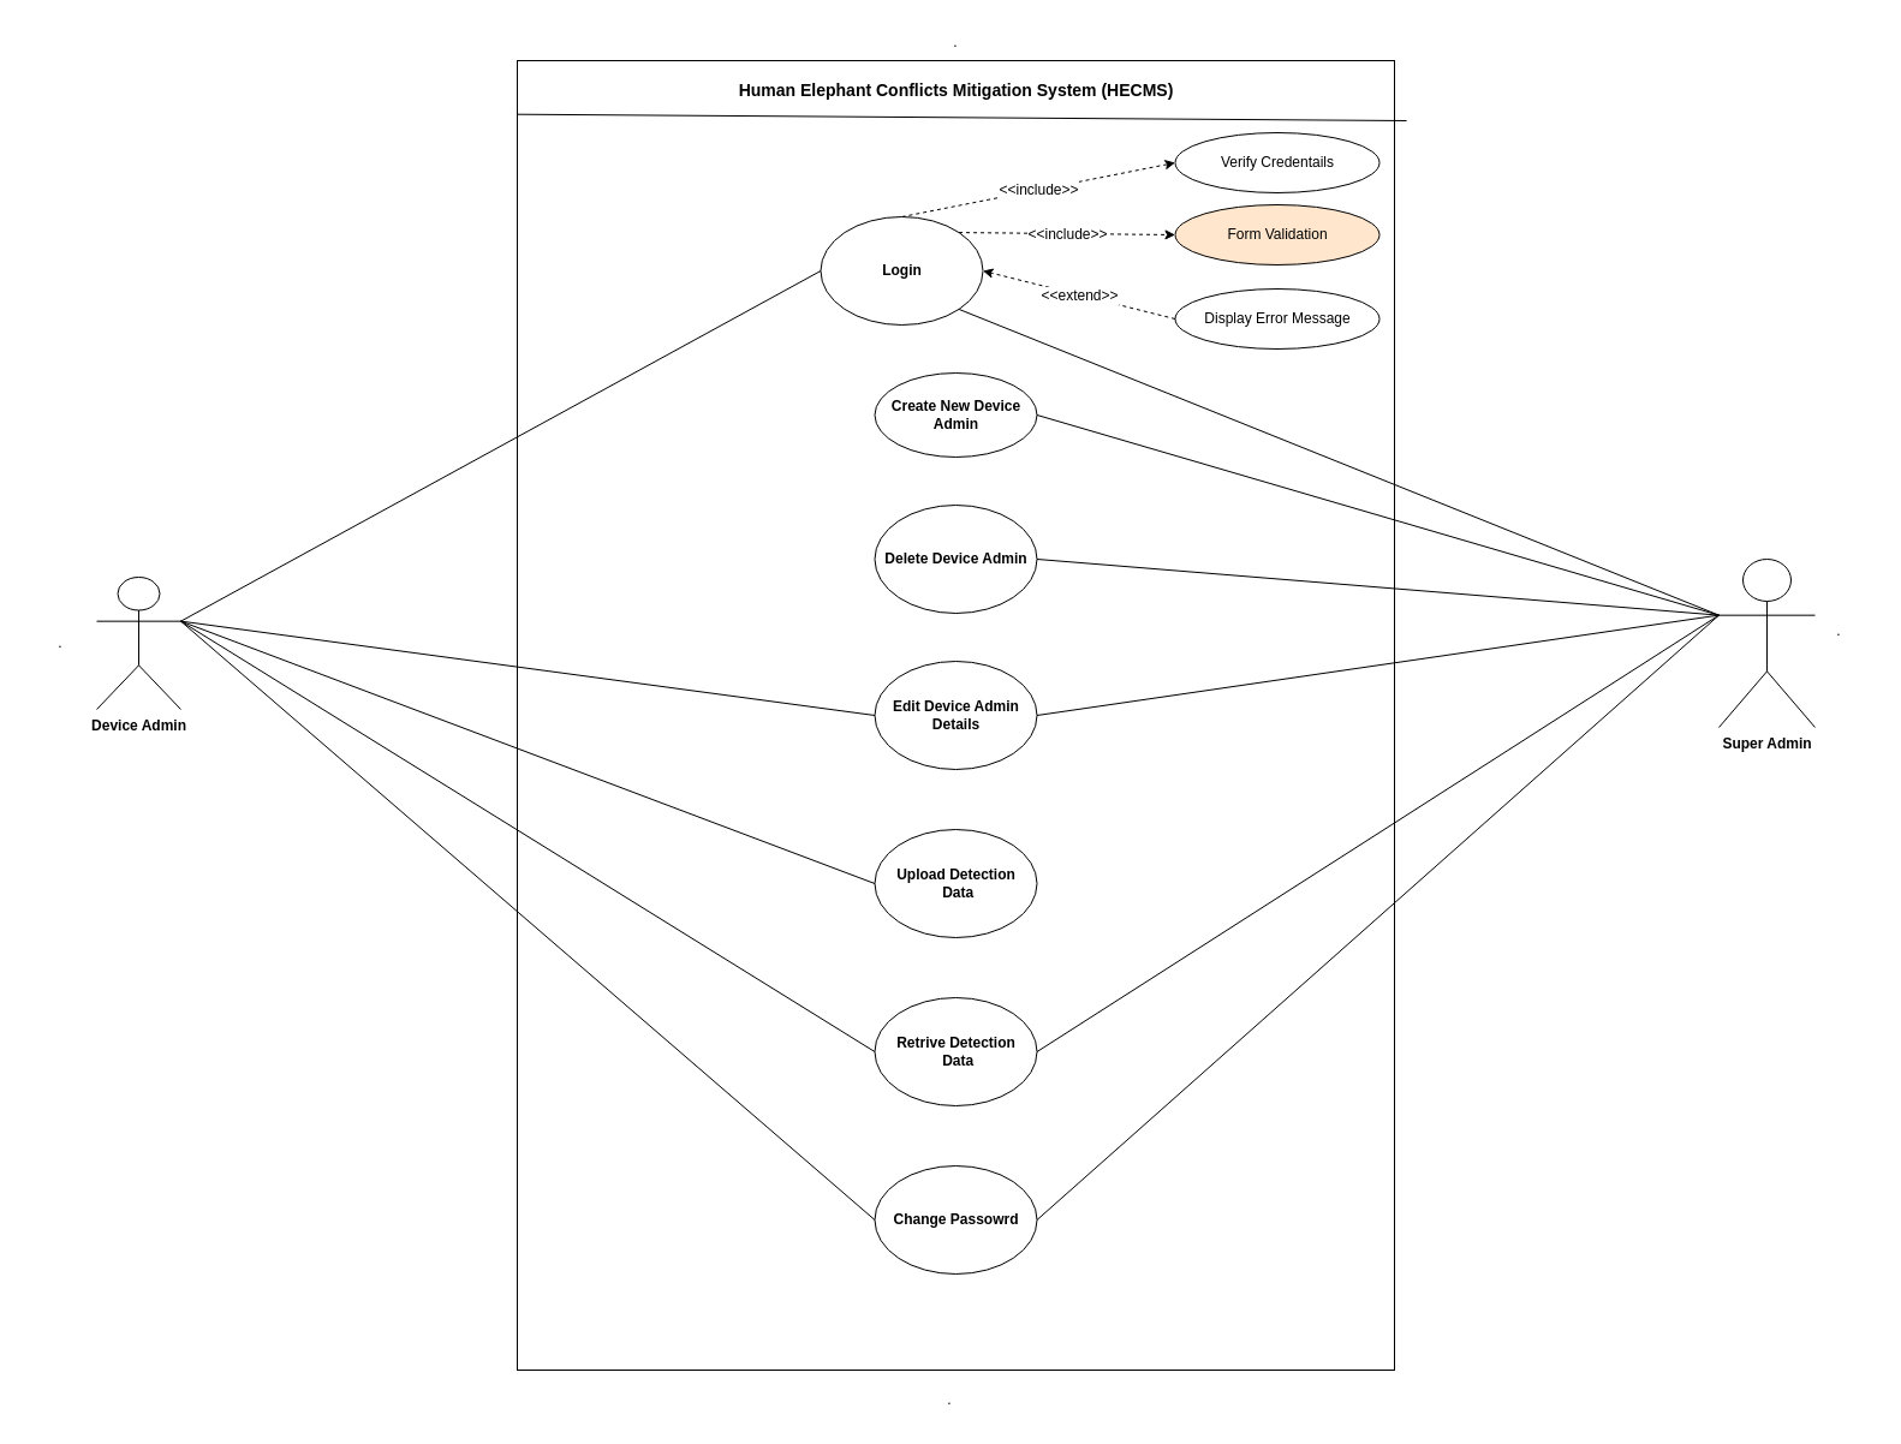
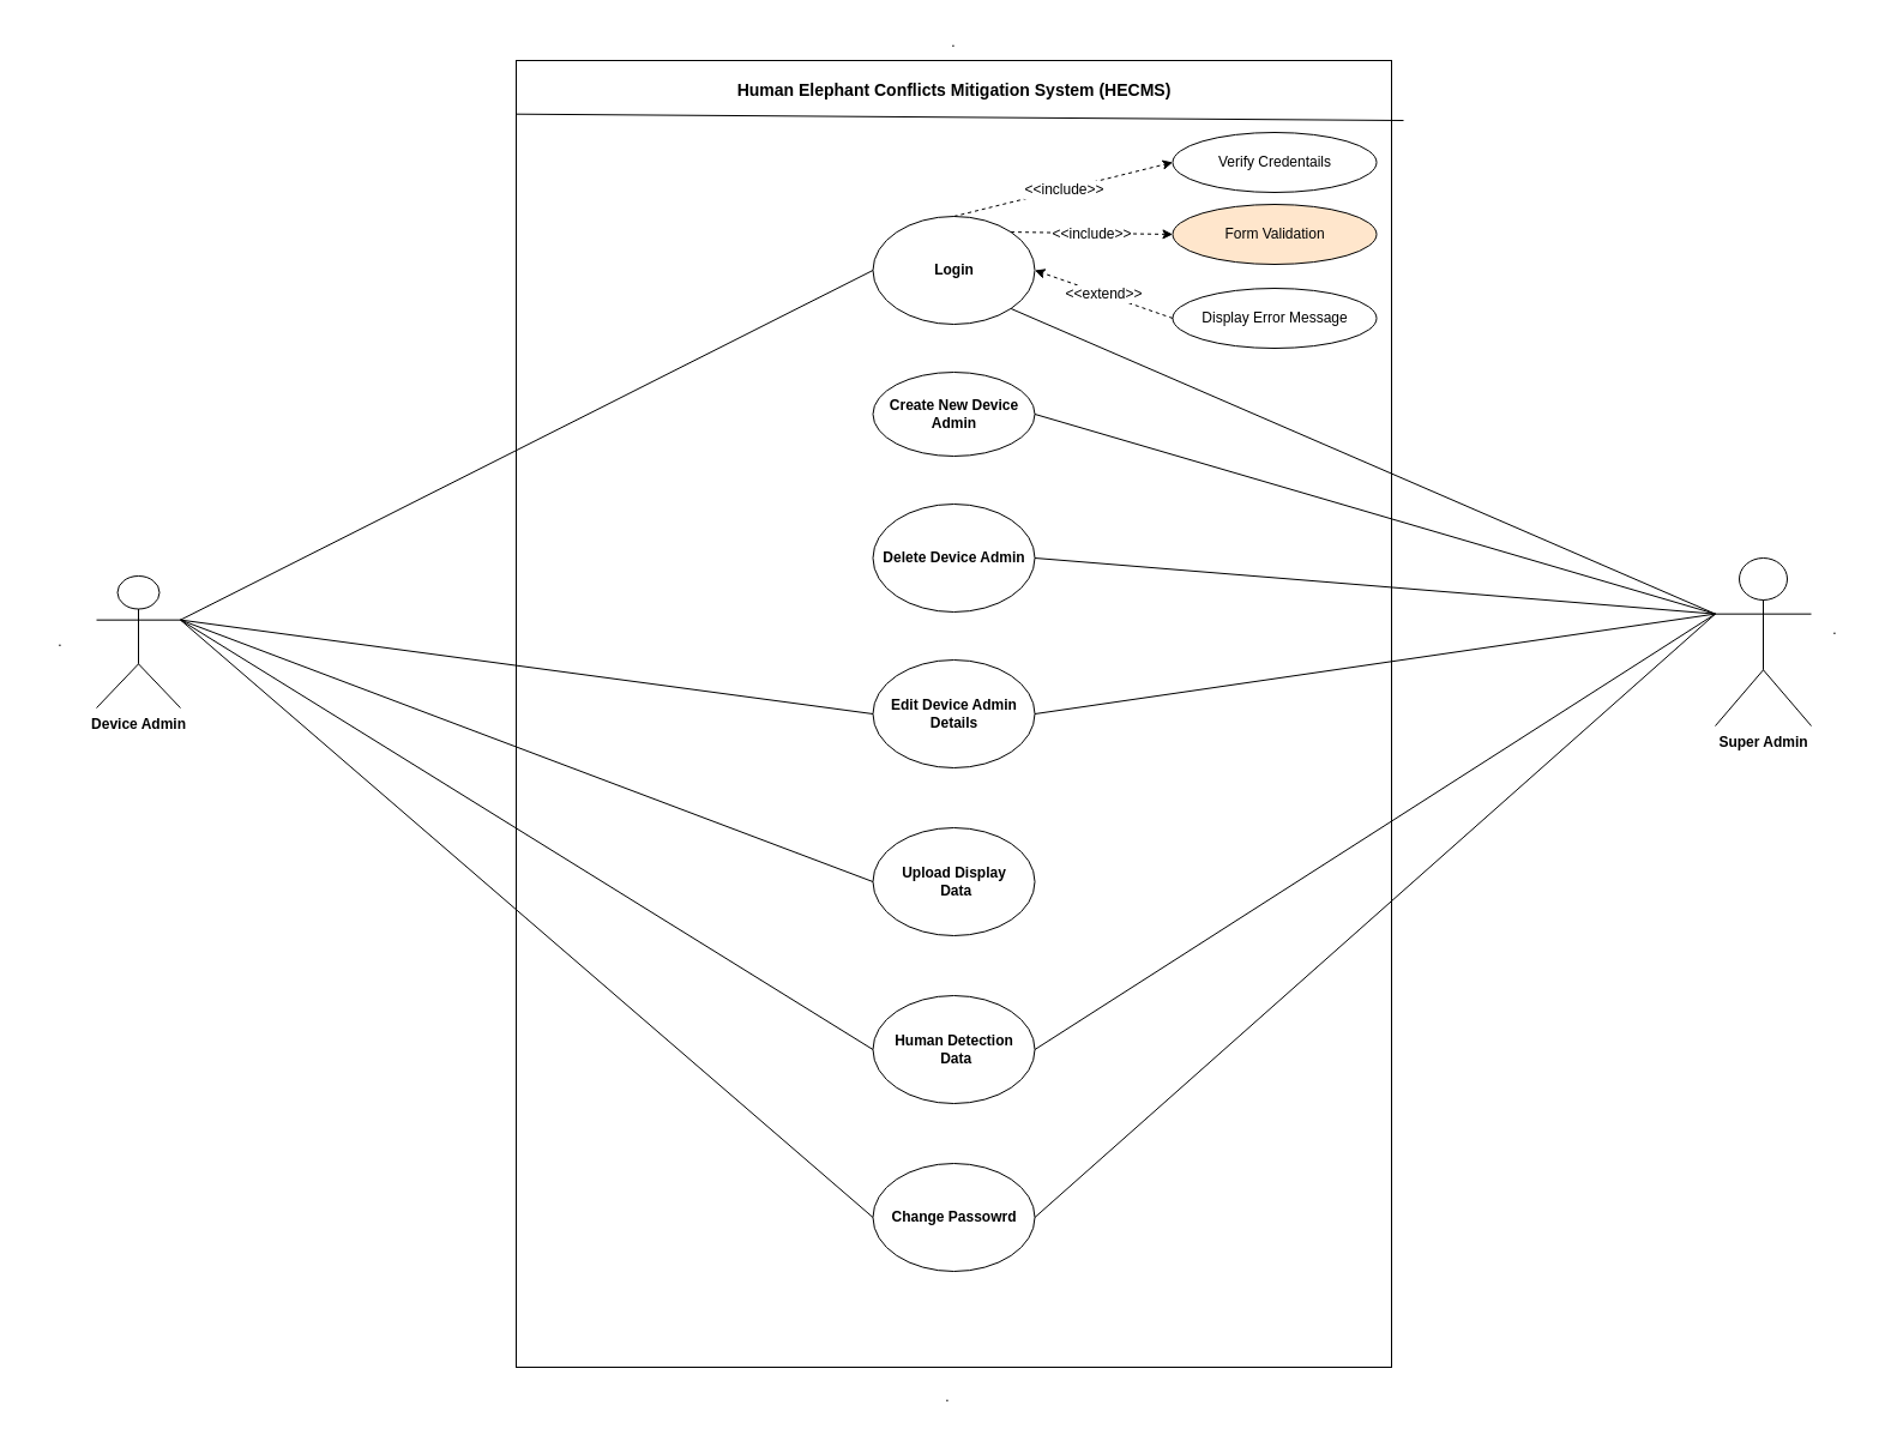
- <mxCell id="3" value="&lt;b&gt;&lt;font style=&quot;font-size: 12px;&quot;&gt;Login&lt;/font&gt;&lt;/b&gt;" style="ellipse;whiteSpace=wrap;html=1;" vertex="1" parent="1"><mxGeometry x="682.5" y="180" width="135" height="90" as="geometry" /></mxCell>
+ <mxCell id="3" value="&lt;b&gt;&lt;font style=&quot;font-size: 12px;&quot;&gt;Login&lt;/font&gt;&lt;/b&gt;" style="ellipse;whiteSpace=wrap;html=1;" vertex="1" parent="1"><mxGeometry x="727.5" y="180" width="135" height="90" as="geometry" /></mxCell>
- <mxCell id="21" value="&lt;b&gt;Upload Detection&lt;br&gt;&amp;nbsp;Data&lt;/b&gt;" style="ellipse;whiteSpace=wrap;html=1;" vertex="1" parent="1"><mxGeometry x="727.5" y="690" width="135" height="90" as="geometry" /></mxCell>
+ <mxCell id="21" value="&lt;b&gt;Upload Display&lt;br&gt;&amp;nbsp;Data&lt;/b&gt;" style="ellipse;whiteSpace=wrap;html=1;" vertex="1" parent="1"><mxGeometry x="727.5" y="690" width="135" height="90" as="geometry" /></mxCell>
- <mxCell id="20" value="&lt;b&gt;Retrive Detection&lt;br&gt;&amp;nbsp;Data&lt;/b&gt;" style="ellipse;whiteSpace=wrap;html=1;" vertex="1" parent="1"><mxGeometry x="727.5" y="830" width="135" height="90" as="geometry" /></mxCell>
+ <mxCell id="20" value="&lt;b&gt;Human Detection&lt;br&gt;&amp;nbsp;Data&lt;/b&gt;" style="ellipse;whiteSpace=wrap;html=1;" vertex="1" parent="1"><mxGeometry x="727.5" y="830" width="135" height="90" as="geometry" /></mxCell>
